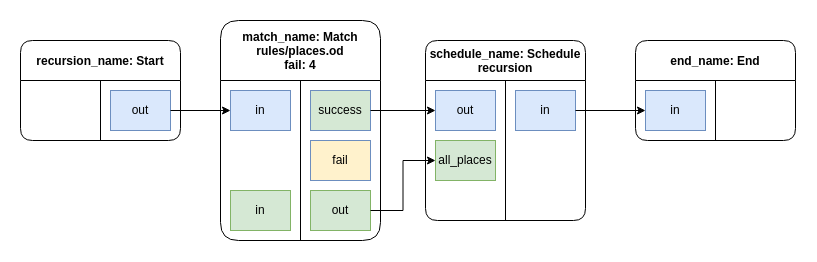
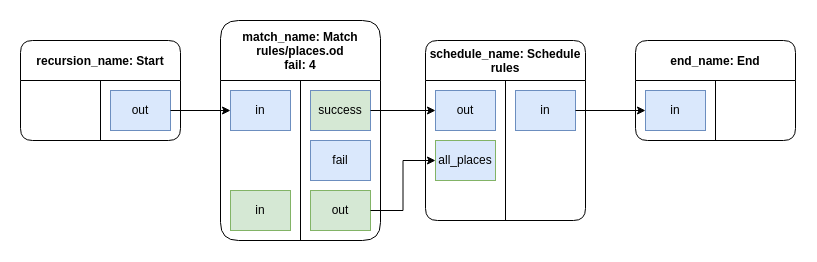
- <mxCell id="7" value="schedule_name: Schedule&#10;recursion" style="shape=table;childLayout=tableLayout;startSize=40;collapsible=0;recursiveResize=1;expand=0;fontStyle=1;editable=1;movable=1;resizable=1;rotatable=0;deletable=1;locked=0;connectable=0;allowArrows=0;pointerEvents=0;perimeter=rectanglePerimeter;rounded=1;container=1;dropTarget=0;swimlaneHead=1;swimlaneBody=1;top=1;noLabel=0;autosize=0;resizeHeight=0;spacing=2;metaEdit=1;resizeWidth=0;arcSize=10;" parent="1" vertex="1"><mxGeometry x="425" y="40" width="160" height="180" as="geometry" /></mxCell>
+ <mxCell id="7" value="schedule_name: Schedule&#10;rules" style="shape=table;childLayout=tableLayout;startSize=40;collapsible=0;recursiveResize=1;expand=0;fontStyle=1;editable=1;movable=1;resizable=1;rotatable=0;deletable=1;locked=0;connectable=0;allowArrows=0;pointerEvents=0;perimeter=rectanglePerimeter;rounded=1;container=1;dropTarget=0;swimlaneHead=1;swimlaneBody=1;top=1;noLabel=0;autosize=0;resizeHeight=0;spacing=2;metaEdit=1;resizeWidth=0;arcSize=10;" parent="1" vertex="1"><mxGeometry x="425" y="40" width="160" height="180" as="geometry" /></mxCell>
- <mxCell id="28" value="fail" style="rounded=0;whiteSpace=wrap;html=1;fillColor=#fff2cc;strokeColor=#6c8ebf;" parent="25" vertex="1"><mxGeometry x="10" y="60" width="60" height="40" as="geometry" /></mxCell>
+ <mxCell id="28" value="fail" style="rounded=0;whiteSpace=wrap;html=1;fillColor=#dae8fc;strokeColor=#6c8ebf;" parent="25" vertex="1"><mxGeometry x="10" y="60" width="60" height="40" as="geometry" /></mxCell>
- <mxCell id="11" value="all_places" style="rounded=0;whiteSpace=wrap;html=1;fillColor=#d5e8d4;strokeColor=#82b366;" parent="9" vertex="1"><mxGeometry x="10" y="60" width="60" height="40" as="geometry" /></mxCell>
+ <mxCell id="11" value="all_places" style="rounded=0;whiteSpace=wrap;html=1;fillColor=#dae8fc;strokeColor=#82b366;" parent="9" vertex="1"><mxGeometry x="10" y="60" width="60" height="40" as="geometry" /></mxCell>
